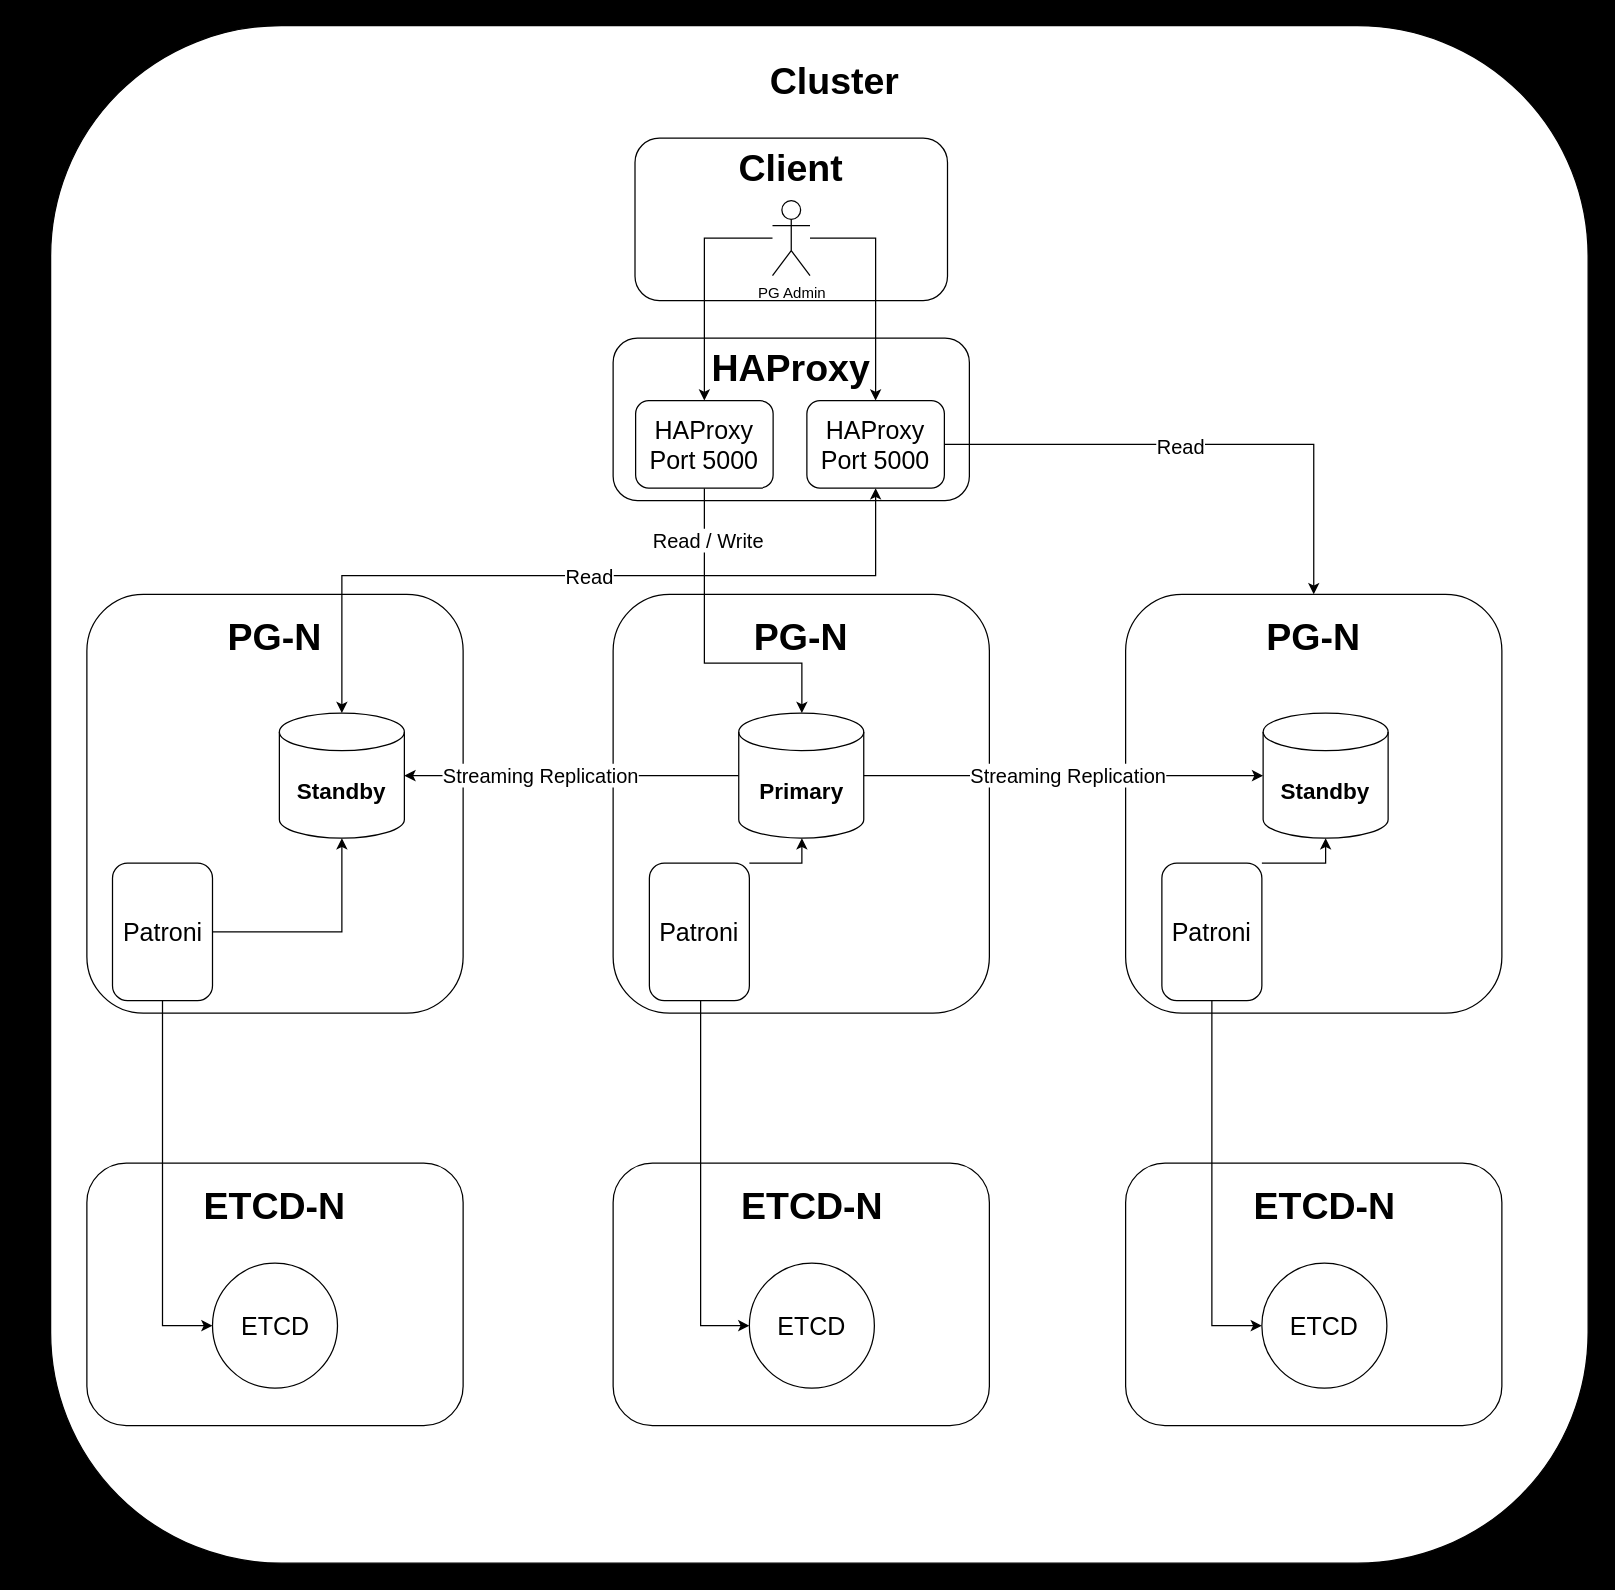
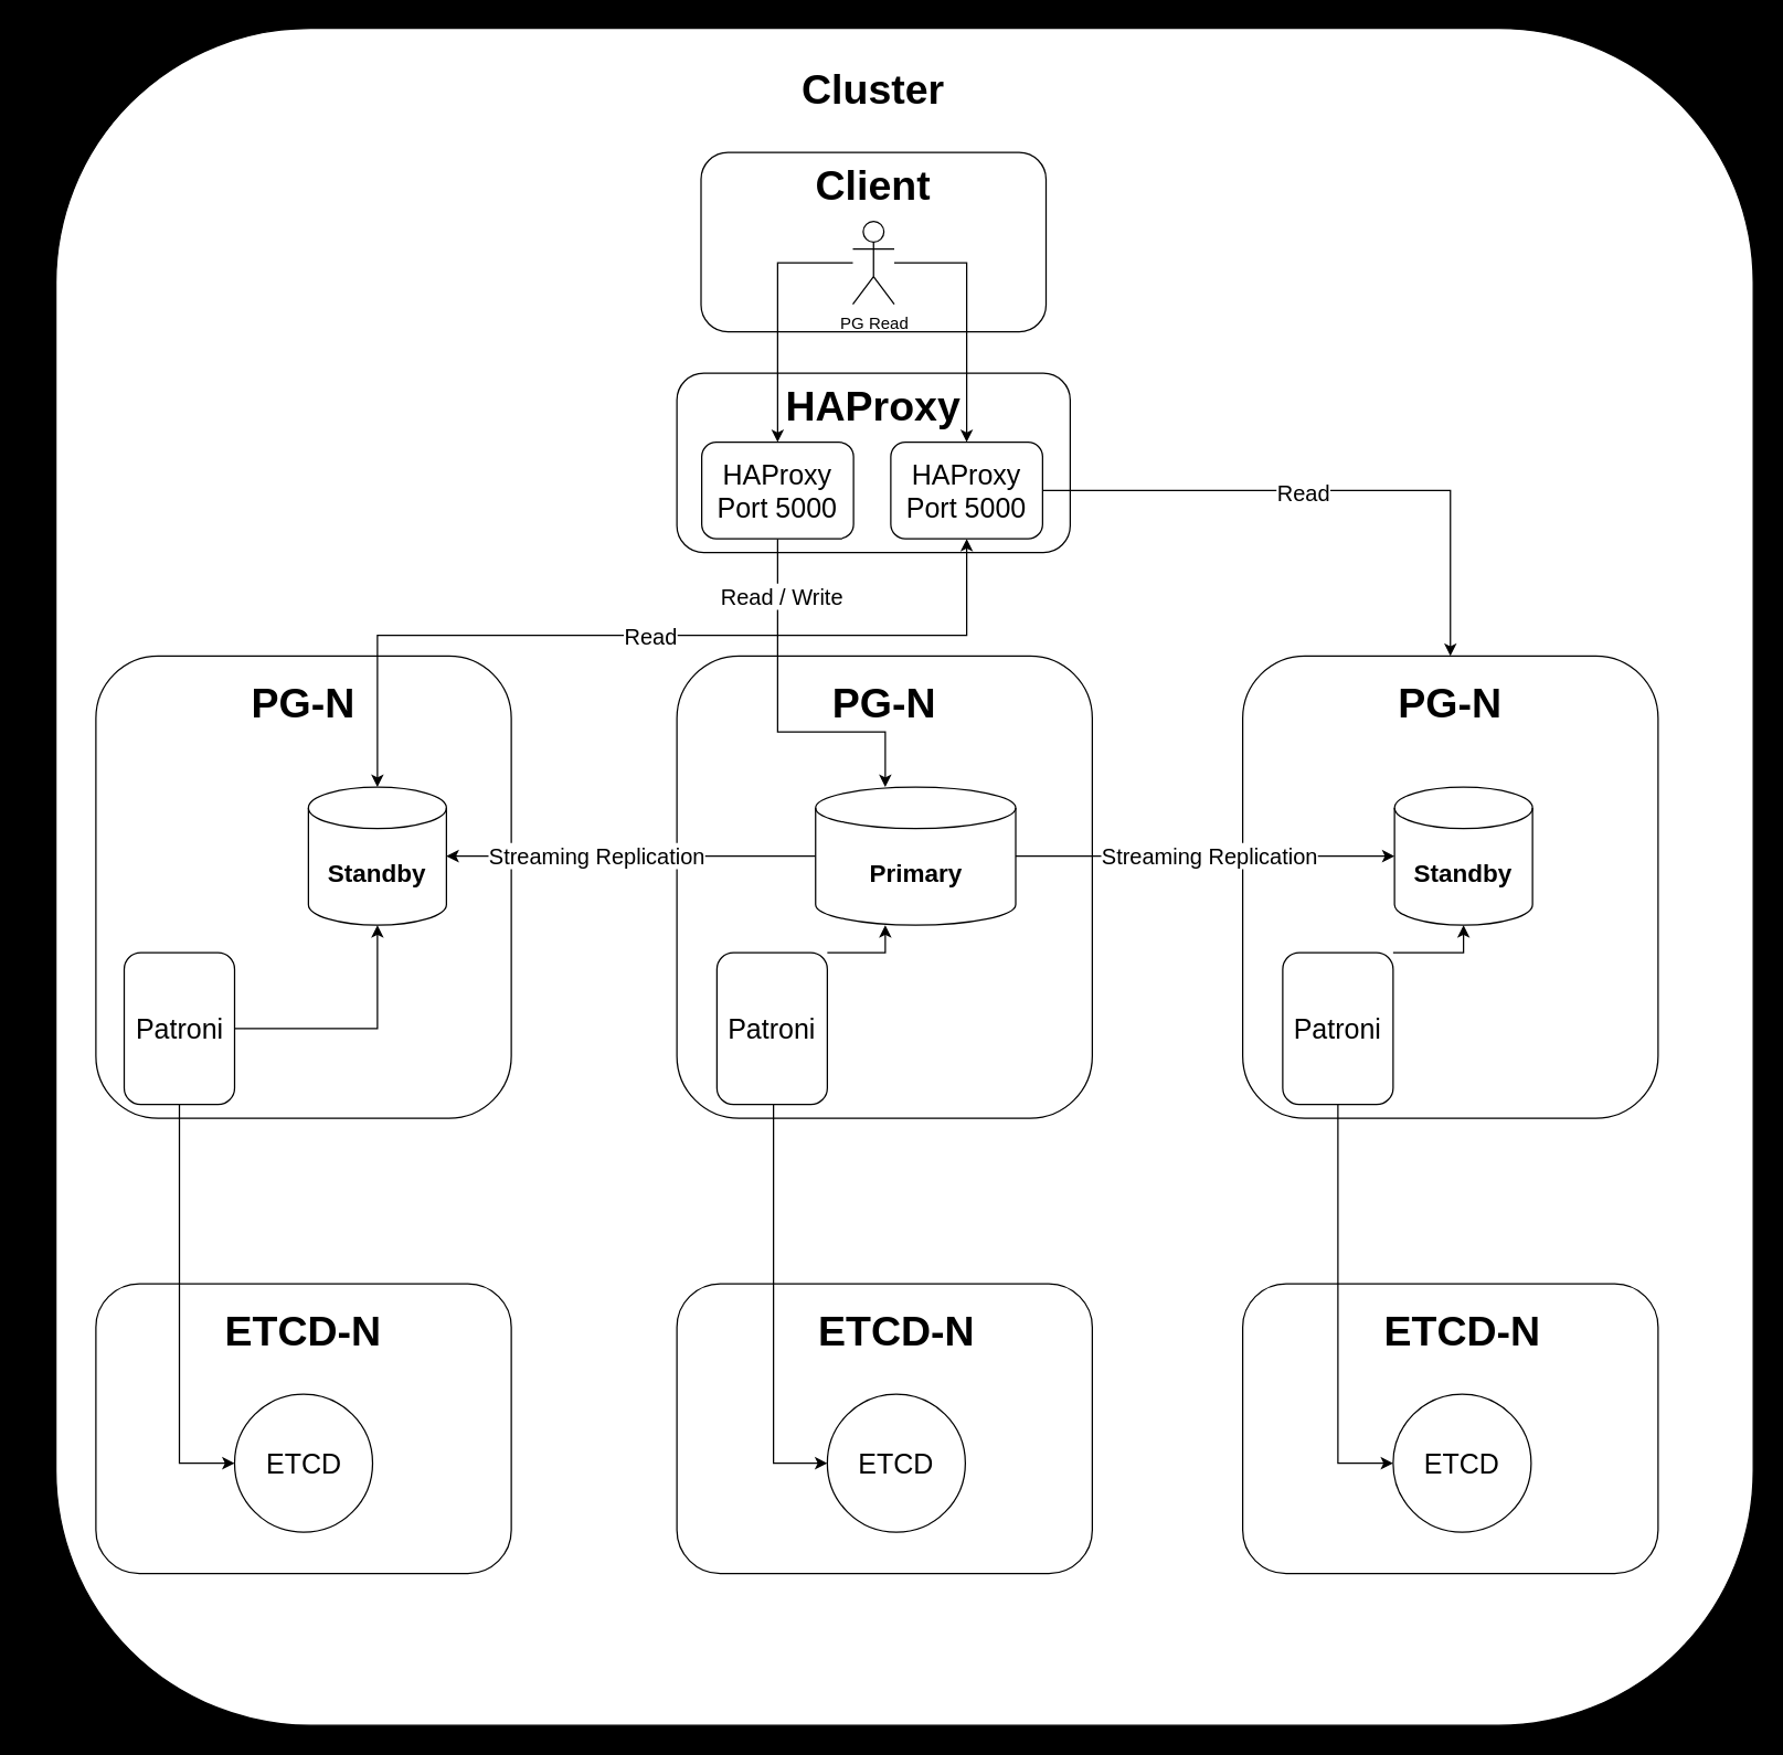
- <mxCell id="32" value="&lt;h1 style=&quot;margin-top: 0px;&quot;&gt;&lt;font style=&quot;font-size: 30px;&quot;&gt;Cluster&lt;/font&gt;&lt;/h1&gt;" style="text;html=1;whiteSpace=wrap;overflow=hidden;rounded=0;align=center;" vertex="1" parent="1"><mxGeometry x="557" y="40" width="221" height="60" as="geometry" /></mxCell>
+ <mxCell id="32" value="&lt;h1 style=&quot;margin-top: 0px;&quot;&gt;&lt;font style=&quot;font-size: 30px;&quot;&gt;Cluster&lt;/font&gt;&lt;/h1&gt;" style="text;html=1;whiteSpace=wrap;overflow=hidden;rounded=0;align=center;" vertex="1" parent="1"><mxGeometry x="522" y="40" width="221" height="60" as="geometry" /></mxCell>
- <mxCell id="35" value="PG Admin" style="shape=umlActor;verticalLabelPosition=bottom;verticalAlign=top;html=1;outlineConnect=0;" vertex="1" parent="1"><mxGeometry x="617.5" y="160" width="30" height="60" as="geometry" /></mxCell>
+ <mxCell id="35" value="PG Read" style="shape=umlActor;verticalLabelPosition=bottom;verticalAlign=top;html=1;outlineConnect=0;" vertex="1" parent="1"><mxGeometry x="617.5" y="160" width="30" height="60" as="geometry" /></mxCell>
- <mxCell id="25" value="&lt;h2&gt;Primary&lt;/h2&gt;" style="shape=cylinder3;whiteSpace=wrap;html=1;boundedLbl=1;backgroundOutline=1;size=15;" vertex="1" parent="1"><mxGeometry x="590.5" y="570" width="100" height="100" as="geometry" /></mxCell>
+ <mxCell id="25" value="&lt;h2&gt;Primary&lt;/h2&gt;" style="shape=cylinder3;whiteSpace=wrap;html=1;boundedLbl=1;backgroundOutline=1;size=15;" vertex="1" parent="1"><mxGeometry x="590.5" y="570" width="145" height="100" as="geometry" /></mxCell>
